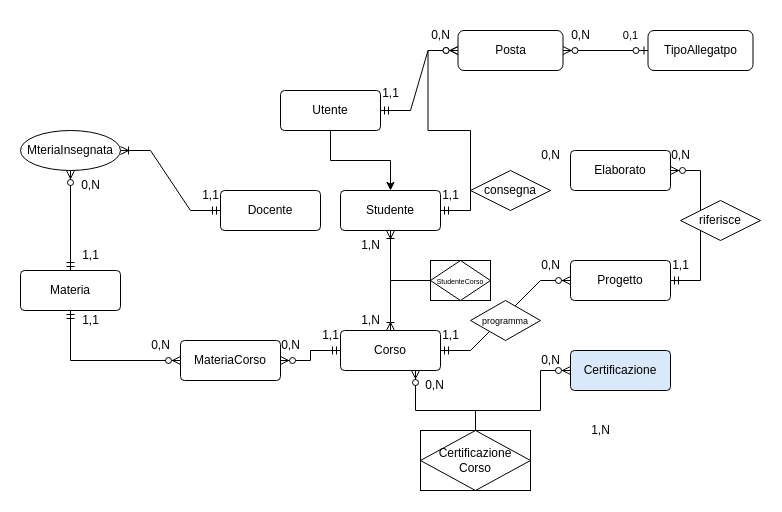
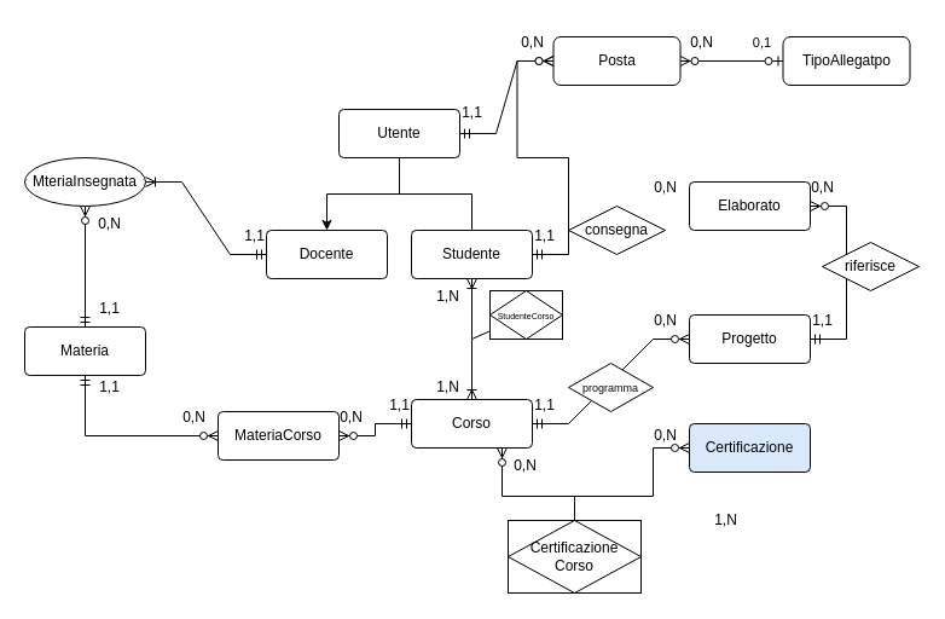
+ <mxCell id="4" style="edgeStyle=orthogonalEdgeStyle;rounded=0;orthogonalLoop=1;jettySize=auto;html=1;entryX=0.5;entryY=0;entryDx=0;entryDy=0;" parent="1" source="6" target="3" edge="1"><mxGeometry relative="1" as="geometry" /></mxCell>
- <mxCell id="5" style="edgeStyle=orthogonalEdgeStyle;rounded=0;orthogonalLoop=1;jettySize=auto;html=1;entryX=0.5;entryY=0;entryDx=0;entryDy=0;" parent="1" source="6" target="2" edge="1"><mxGeometry relative="1" as="geometry" /></mxCell>
+ <mxCell id="5" style="edgeStyle=orthogonalEdgeStyle;rounded=0;orthogonalLoop=1;jettySize=auto;html=1;entryX=0.5;entryY=0;entryDx=0;entryDy=0;endArrow=none;" parent="1" source="6" target="2" edge="1"><mxGeometry relative="1" as="geometry" /></mxCell>
- <mxCell id="10" value="&lt;font style=&quot;font-size: 7px;&quot;&gt;StudenteCorso&lt;/font&gt;" style="shape=associativeEntity;whiteSpace=wrap;html=1;align=center;" parent="1" vertex="1"><mxGeometry x="430" y="260" width="60" height="40" as="geometry" /></mxCell>
+ <mxCell id="10" value="&lt;font style=&quot;font-size: 7px;&quot;&gt;StudenteCorso&lt;/font&gt;" style="shape=associativeEntity;whiteSpace=wrap;html=1;align=center;" parent="1" vertex="1"><mxGeometry x="405" y="240" width="60" height="40" as="geometry" /></mxCell>
